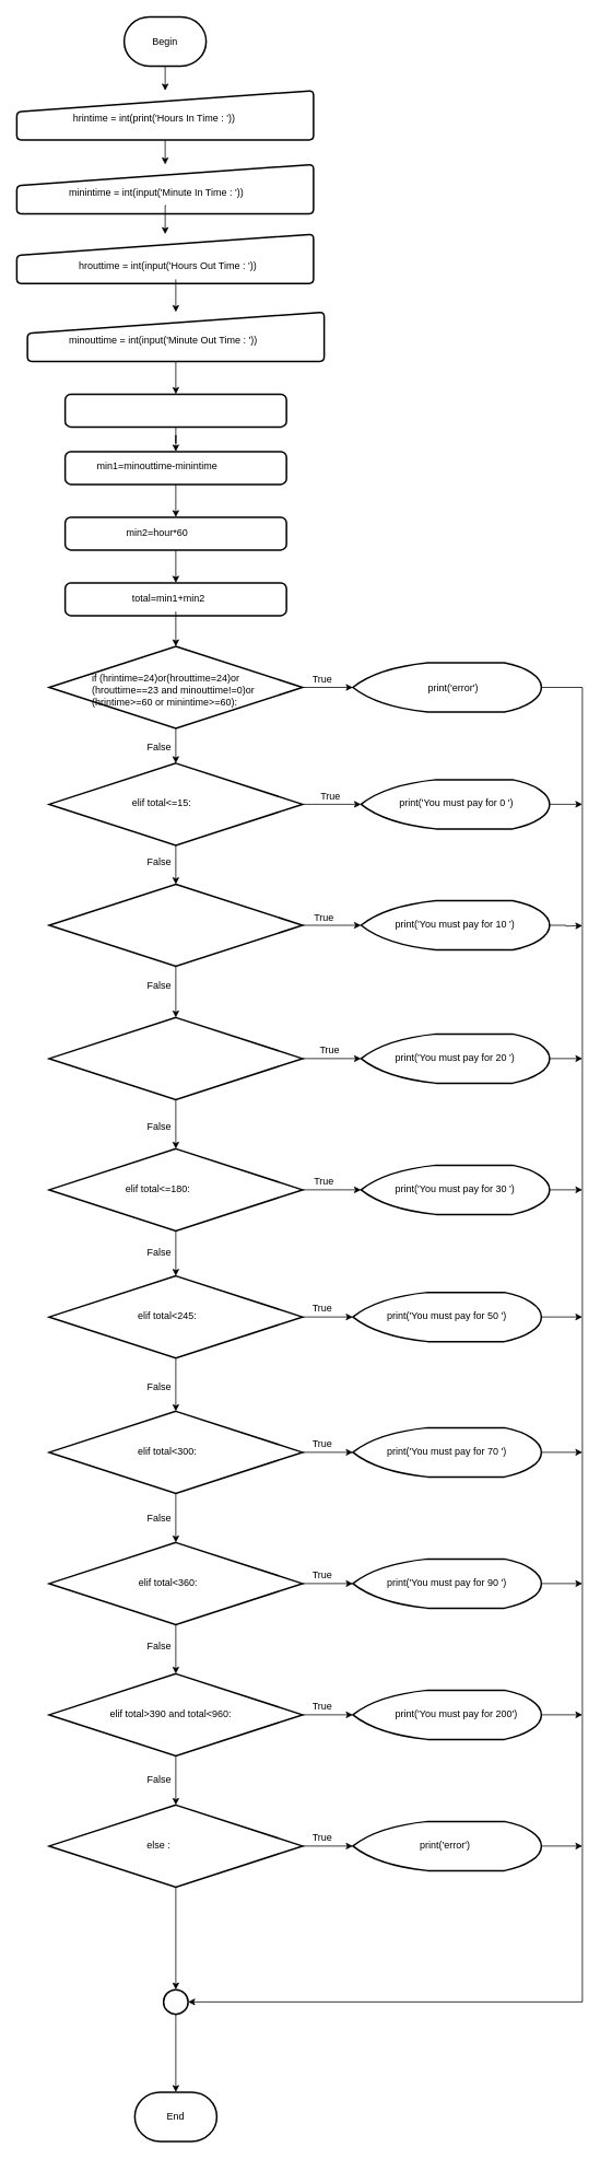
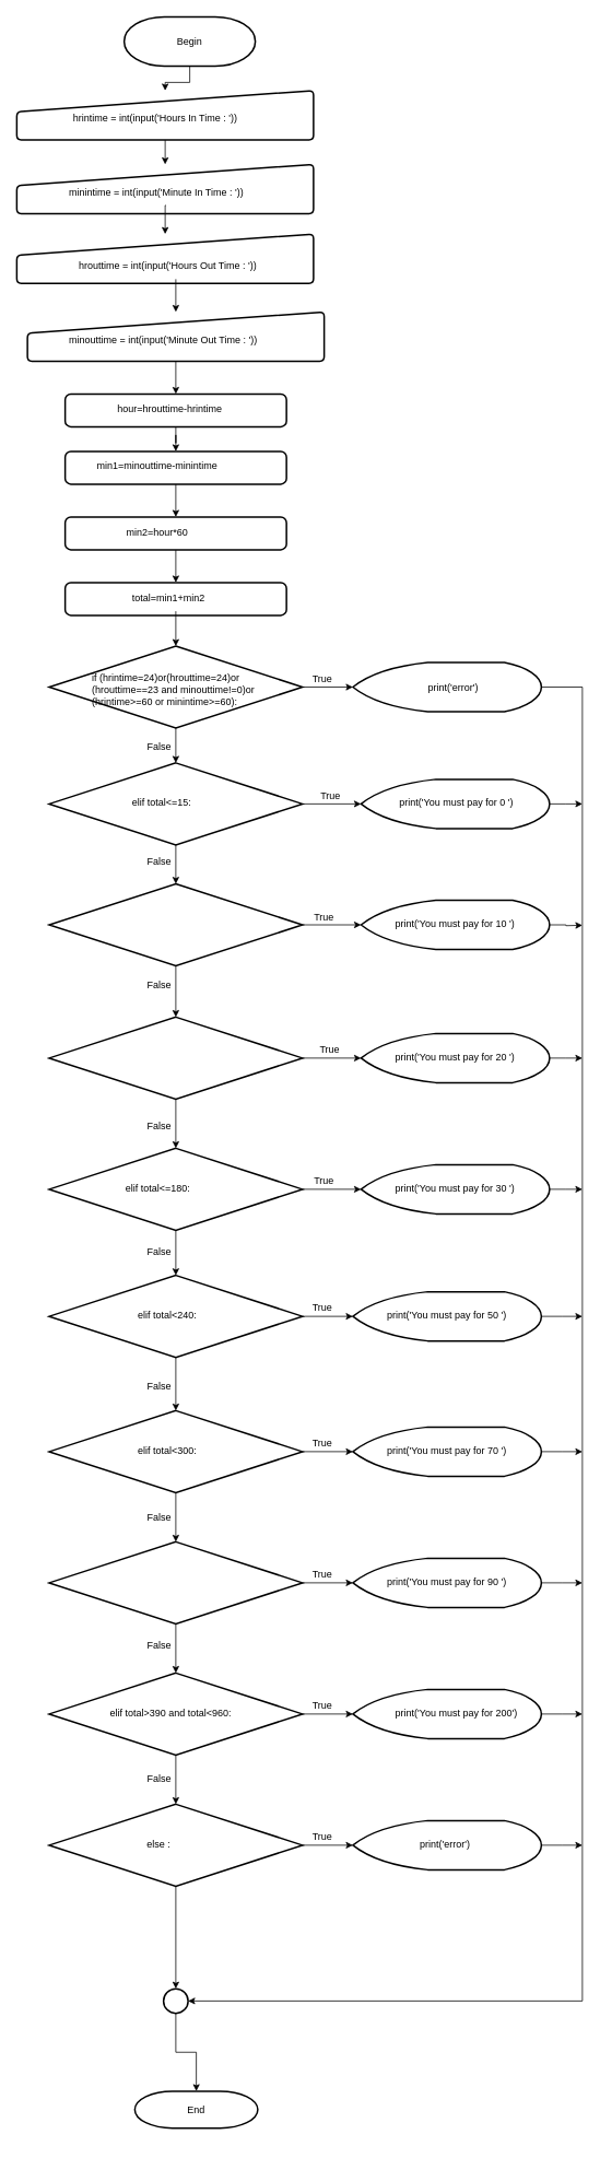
- <mxCell id="3" value="Begin" style="strokeWidth=2;html=1;shape=mxgraph.flowchart.terminator;whiteSpace=wrap;" vertex="1" parent="1"><mxGeometry x="151" y="20" width="100" height="60" as="geometry" /></mxCell>
+ <mxCell id="3" value="Begin" style="strokeWidth=2;html=1;shape=mxgraph.flowchart.terminator;whiteSpace=wrap;" vertex="1" parent="1"><mxGeometry x="151" y="20" width="160" height="60" as="geometry" /></mxCell>
- <mxCell id="11" value="hrintime = int(print('Hours In Time : '))" style="text;html=1;" vertex="1" parent="1"><mxGeometry x="87" y="130" width="230" height="30" as="geometry" /></mxCell>
+ <mxCell id="11" value="hrintime = int(input('Hours In Time : '))" style="text;html=1;" vertex="1" parent="1"><mxGeometry x="87" y="130" width="230" height="30" as="geometry" /></mxCell>
+ <mxCell id="24" value="hour=hrouttime-hrintime" style="text;html=1;" vertex="1" parent="1"><mxGeometry x="141" y="485" width="150" height="30" as="geometry" /></mxCell>
- <mxCell id="90" value="elif total&amp;lt;245:" style="text;html=1;" vertex="1" parent="1"><mxGeometry x="166" y="1590" width="70" height="30" as="geometry" /></mxCell>
+ <mxCell id="90" value="elif total&amp;lt;240:" style="text;html=1;" vertex="1" parent="1"><mxGeometry x="166" y="1590" width="70" height="30" as="geometry" /></mxCell>
- <mxCell id="94" value="elif total&amp;lt;360:" style="text;html=1;" vertex="1" parent="1"><mxGeometry x="167" y="1915" width="70" height="30" as="geometry" /></mxCell>
- <mxCell id="80" value="End" style="strokeWidth=2;html=1;shape=mxgraph.flowchart.terminator;whiteSpace=wrap;" vertex="1" parent="1"><mxGeometry x="164" y="2550" width="100" height="60" as="geometry" /></mxCell>
+ <mxCell id="80" value="End" style="strokeWidth=2;html=1;shape=mxgraph.flowchart.terminator;whiteSpace=wrap;" vertex="1" parent="1"><mxGeometry x="164" y="2550" width="150" height="45" as="geometry" /></mxCell>
